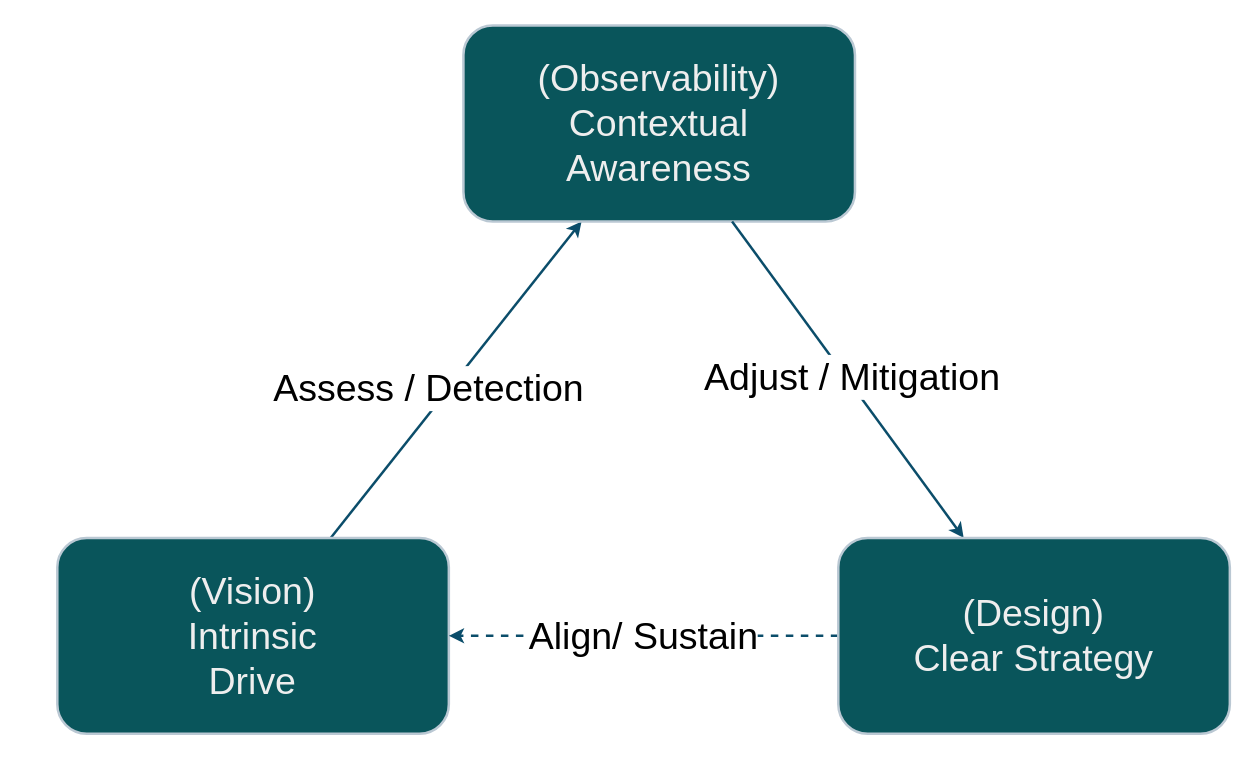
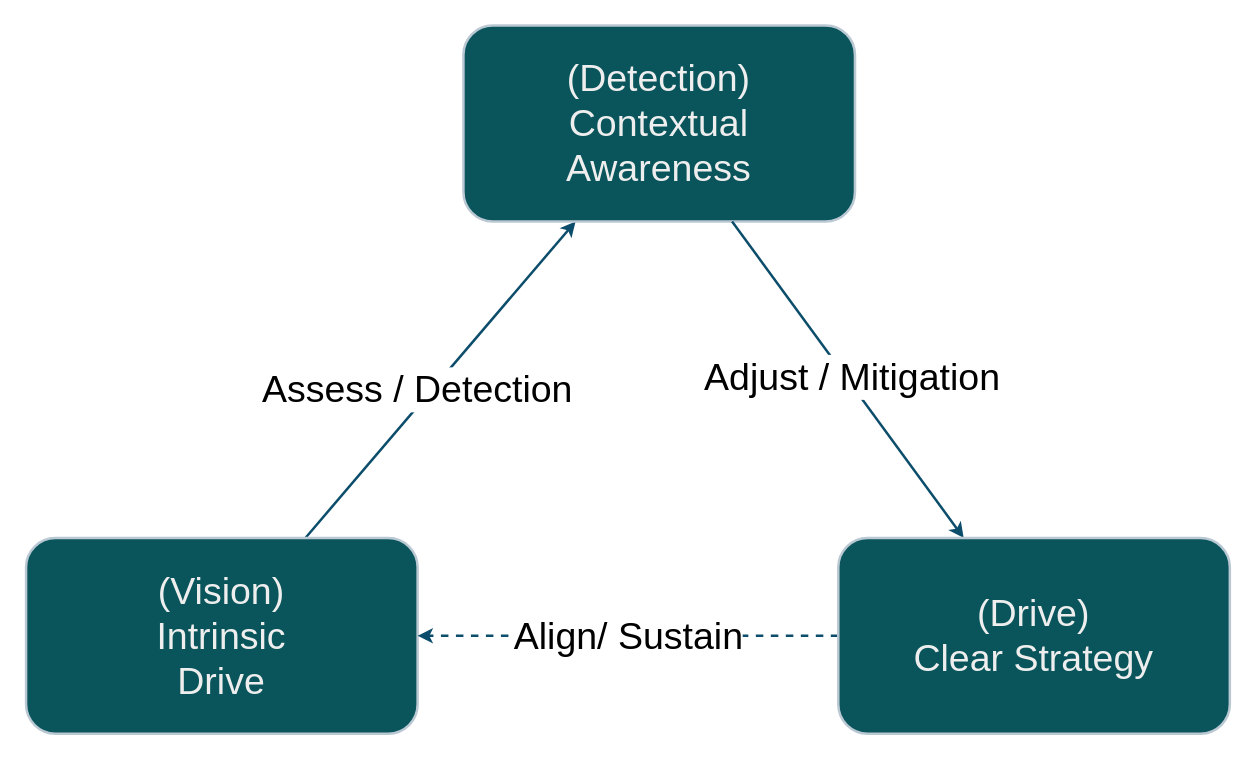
- <mxCell id="4" value="&lt;font&gt;&lt;span style=&quot;font-size: 30px&quot;&gt;(Observability)&lt;br&gt;Contextual&lt;br&gt;Awareness&lt;/span&gt;&lt;/font&gt;" style="whiteSpace=wrap;html=1;rounded=1;fillColor=#09555B;strokeColor=#BAC8D3;fontColor=#EEEEEE;strokeWidth=2;" parent="1" vertex="1"><mxGeometry x="370.003" y="20" width="313.333" height="156.667" as="geometry" /></mxCell>
+ <mxCell id="4" value="&lt;font&gt;&lt;span style=&quot;font-size: 30px&quot;&gt;(Detection)&lt;br&gt;Contextual&lt;br&gt;Awareness&lt;/span&gt;&lt;/font&gt;" style="whiteSpace=wrap;html=1;rounded=1;fillColor=#09555B;strokeColor=#BAC8D3;fontColor=#EEEEEE;strokeWidth=2;" parent="1" vertex="1"><mxGeometry x="370.003" y="20" width="313.333" height="156.667" as="geometry" /></mxCell>
- <mxCell id="7" value="&lt;font&gt;&lt;span style=&quot;font-size: 30px&quot;&gt;(Vision)&lt;br&gt;Intrinsic &lt;br&gt;Drive&lt;/span&gt;&lt;/font&gt;" style="whiteSpace=wrap;html=1;rounded=1;fillColor=#09555B;strokeColor=#BAC8D3;fontColor=#EEEEEE;strokeWidth=2;" parent="1" vertex="1"><mxGeometry x="45.003" y="430" width="313.333" height="156.667" as="geometry" /></mxCell>
+ <mxCell id="7" value="&lt;font&gt;&lt;span style=&quot;font-size: 30px&quot;&gt;(Vision)&lt;br&gt;Intrinsic &lt;br&gt;Drive&lt;/span&gt;&lt;/font&gt;" style="whiteSpace=wrap;html=1;rounded=1;fillColor=#09555B;strokeColor=#BAC8D3;fontColor=#EEEEEE;strokeWidth=2;" parent="1" vertex="1"><mxGeometry x="20.003" y="430" width="313.333" height="156.667" as="geometry" /></mxCell>
- <mxCell id="9" value="&lt;span style=&quot;font-size: 30px&quot;&gt;(Design)&lt;br&gt;Clear Strategy&lt;/span&gt;" style="whiteSpace=wrap;html=1;rounded=1;fillColor=#09555B;strokeColor=#BAC8D3;fontColor=#EEEEEE;strokeWidth=2;" parent="1" vertex="1"><mxGeometry x="670.003" y="430" width="313.333" height="156.667" as="geometry" /></mxCell>
+ <mxCell id="9" value="&lt;span style=&quot;font-size: 30px&quot;&gt;(Drive)&lt;br&gt;Clear Strategy&lt;/span&gt;" style="whiteSpace=wrap;html=1;rounded=1;fillColor=#09555B;strokeColor=#BAC8D3;fontColor=#EEEEEE;strokeWidth=2;" parent="1" vertex="1"><mxGeometry x="670.003" y="430" width="313.333" height="156.667" as="geometry" /></mxCell>
